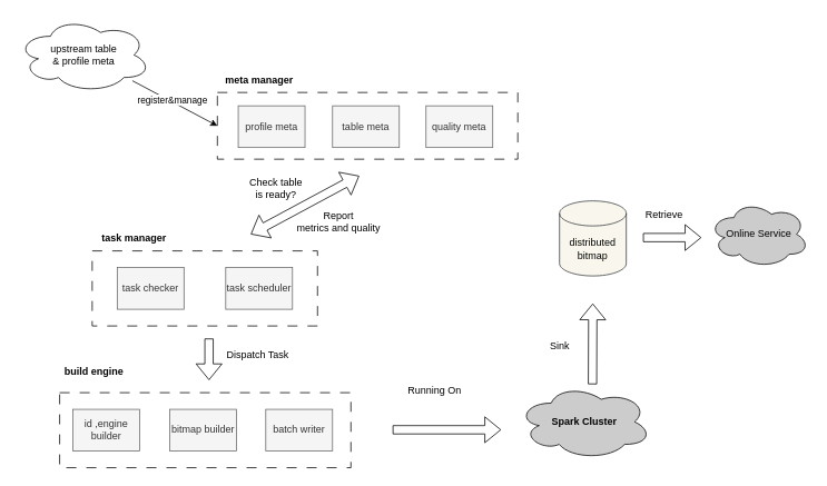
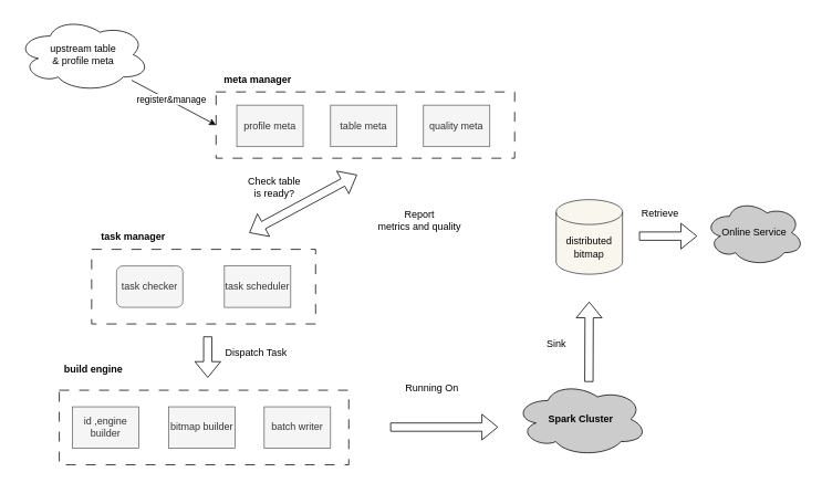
- <mxCell id="16" value="Report&lt;br&gt;metrics and quality" style="text;html=1;align=center;verticalAlign=middle;resizable=0;points=[];autosize=1;strokeColor=none;fillColor=none;" vertex="1" parent="1"><mxGeometry x="345" y="245" width="120" height="40" as="geometry" /></mxCell>
+ <mxCell id="16" value="Report&lt;br&gt;metrics and quality" style="text;html=1;align=center;verticalAlign=middle;resizable=0;points=[];autosize=1;strokeColor=none;fillColor=none;" vertex="1" parent="1"><mxGeometry x="445" y="245" width="120" height="40" as="geometry" /></mxCell>
- <mxCell id="12" value="task checker" style="rounded=0;whiteSpace=wrap;html=1;fillColor=#f5f5f5;fontColor=#333333;strokeColor=#666666;" vertex="1" parent="1"><mxGeometry x="140" y="320" width="80" height="50" as="geometry" /></mxCell>
+ <mxCell id="12" value="task checker" style="whiteSpace=wrap;html=1;fillColor=#f5f5f5;fontColor=#333333;strokeColor=#666666;rounded=1;" vertex="1" parent="1"><mxGeometry x="140" y="320" width="80" height="50" as="geometry" /></mxCell>
